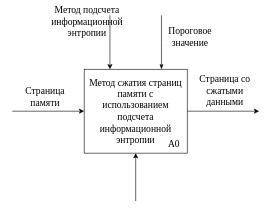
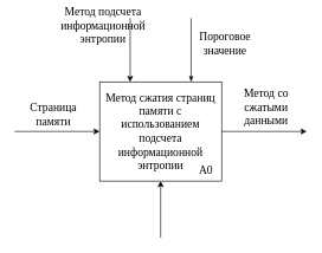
- <mxCell id="12" value="Страница со сжатыми данными" style="text;html=1;strokeColor=none;fillColor=none;align=center;verticalAlign=middle;whiteSpace=wrap;rounded=0;fontFamily=Times New Roman;fontSize=16;" parent="1" vertex="1"><mxGeometry x="320" y="135" width="110" height="30" as="geometry" /></mxCell>
+ <mxCell id="12" value="Метод со сжатыми данными" style="text;html=1;strokeColor=none;fillColor=none;align=center;verticalAlign=middle;whiteSpace=wrap;rounded=0;fontFamily=Times New Roman;fontSize=16;" parent="1" vertex="1"><mxGeometry x="320" y="135" width="110" height="30" as="geometry" /></mxCell>
